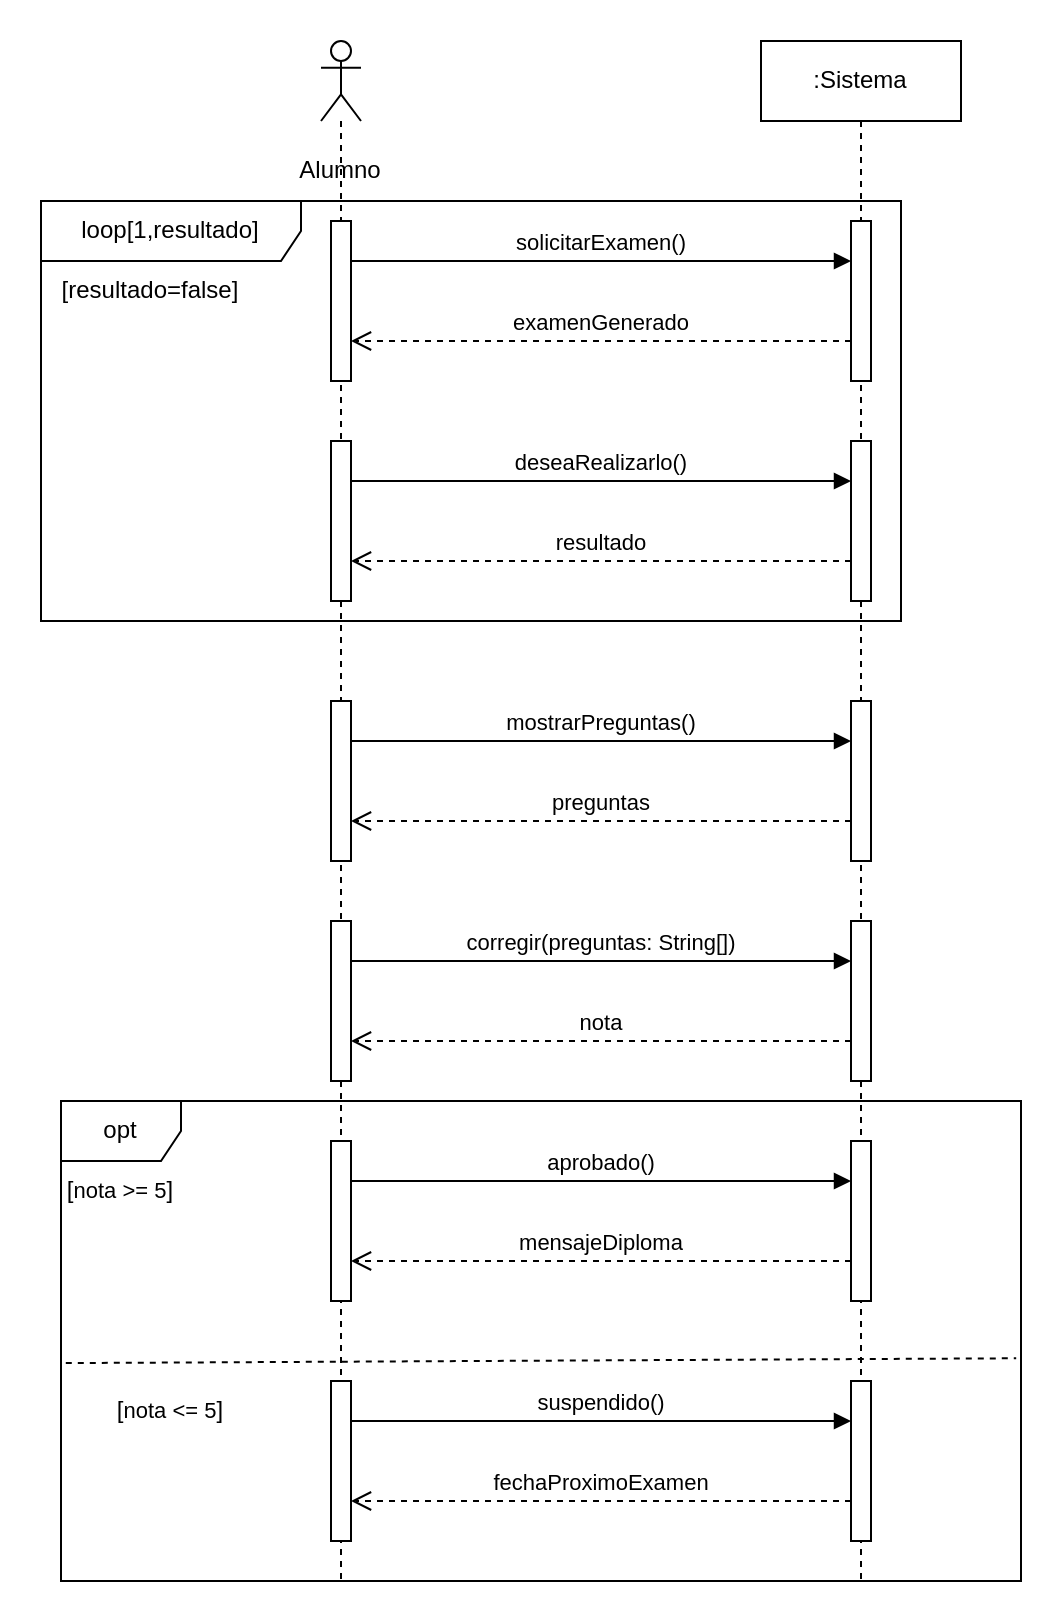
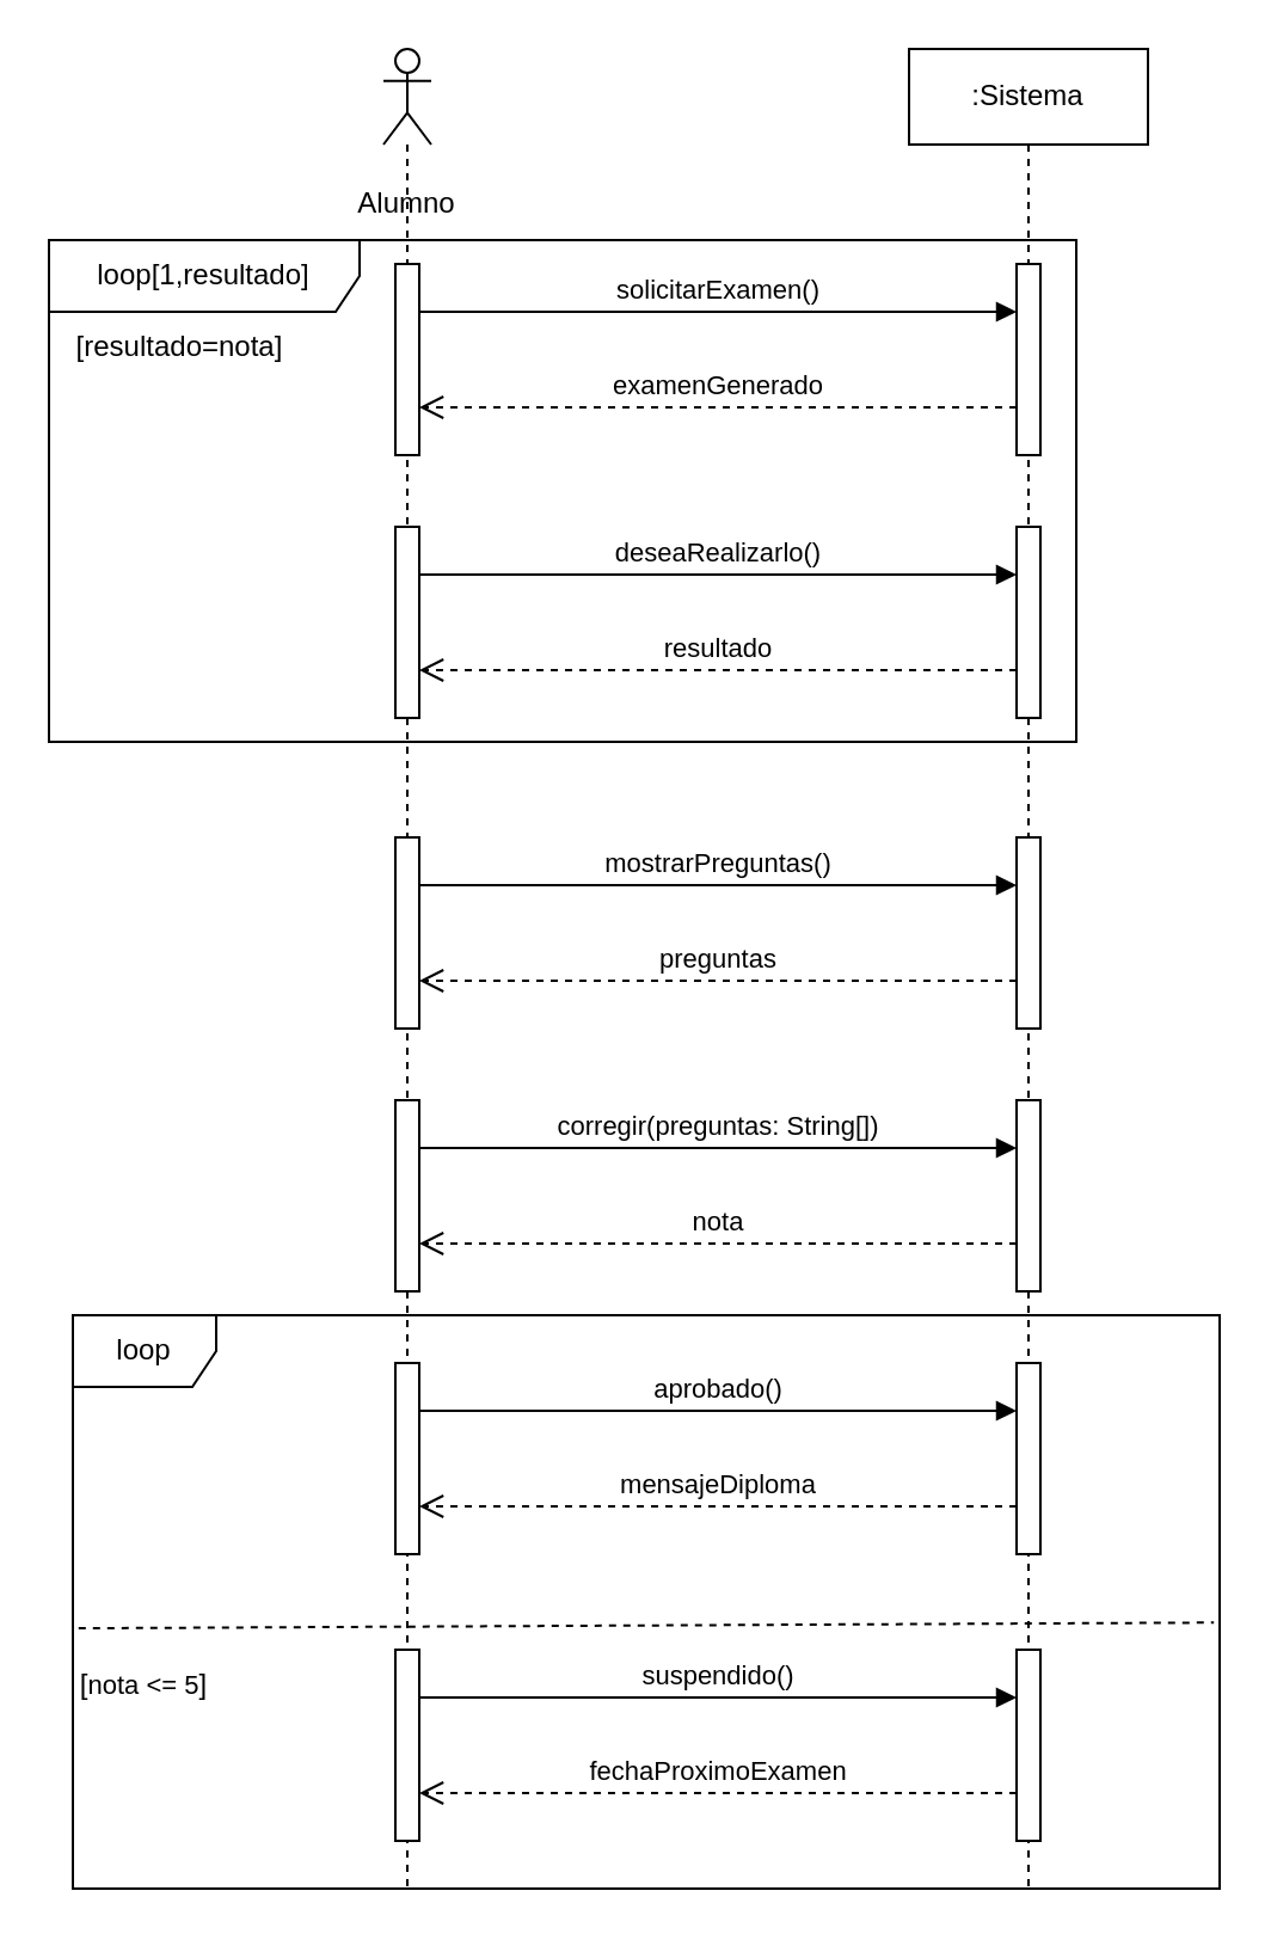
- <mxCell id="15" value="[resultado=false]" style="text;html=1;align=center;verticalAlign=middle;whiteSpace=wrap;rounded=0;" vertex="1" parent="1"><mxGeometry x="20" y="130" width="110" height="30" as="geometry" /></mxCell>
+ <mxCell id="15" value="[resultado=nota]" style="text;html=1;align=center;verticalAlign=middle;whiteSpace=wrap;rounded=0;" vertex="1" parent="1"><mxGeometry x="20" y="130" width="110" height="30" as="geometry" /></mxCell>
- <mxCell id="31" value="opt" style="shape=umlFrame;whiteSpace=wrap;html=1;pointerEvents=0;" vertex="1" parent="1"><mxGeometry x="30" y="550" width="480" height="240" as="geometry" /></mxCell>
+ <mxCell id="31" value="loop" style="shape=umlFrame;whiteSpace=wrap;html=1;pointerEvents=0;" vertex="1" parent="1"><mxGeometry x="30" y="550" width="480" height="240" as="geometry" /></mxCell>
- <mxCell id="33" value="[&lt;span style=&quot;font-size: 11px; text-wrap-mode: nowrap; background-color: rgb(255, 255, 255);&quot;&gt;nota &amp;gt;= 5&lt;/span&gt;]" style="text;html=1;align=center;verticalAlign=middle;whiteSpace=wrap;rounded=0;" vertex="1" parent="1"><mxGeometry x="30" y="580" width="60" height="30" as="geometry" /></mxCell>
- <mxCell id="34" value="[&lt;span style=&quot;font-size: 11px; text-wrap-mode: nowrap; background-color: rgb(255, 255, 255);&quot;&gt;nota &amp;lt;= 5&lt;/span&gt;]" style="text;html=1;align=center;verticalAlign=middle;whiteSpace=wrap;rounded=0;" vertex="1" parent="1"><mxGeometry x="55" y="690" width="60" height="30" as="geometry" /></mxCell>
+ <mxCell id="34" value="[&lt;span style=&quot;font-size: 11px; text-wrap-mode: nowrap; background-color: rgb(255, 255, 255);&quot;&gt;nota &amp;lt;= 5&lt;/span&gt;]" style="text;html=1;align=center;verticalAlign=middle;whiteSpace=wrap;rounded=0;" vertex="1" parent="1"><mxGeometry x="30" y="690" width="60" height="30" as="geometry" /></mxCell>
